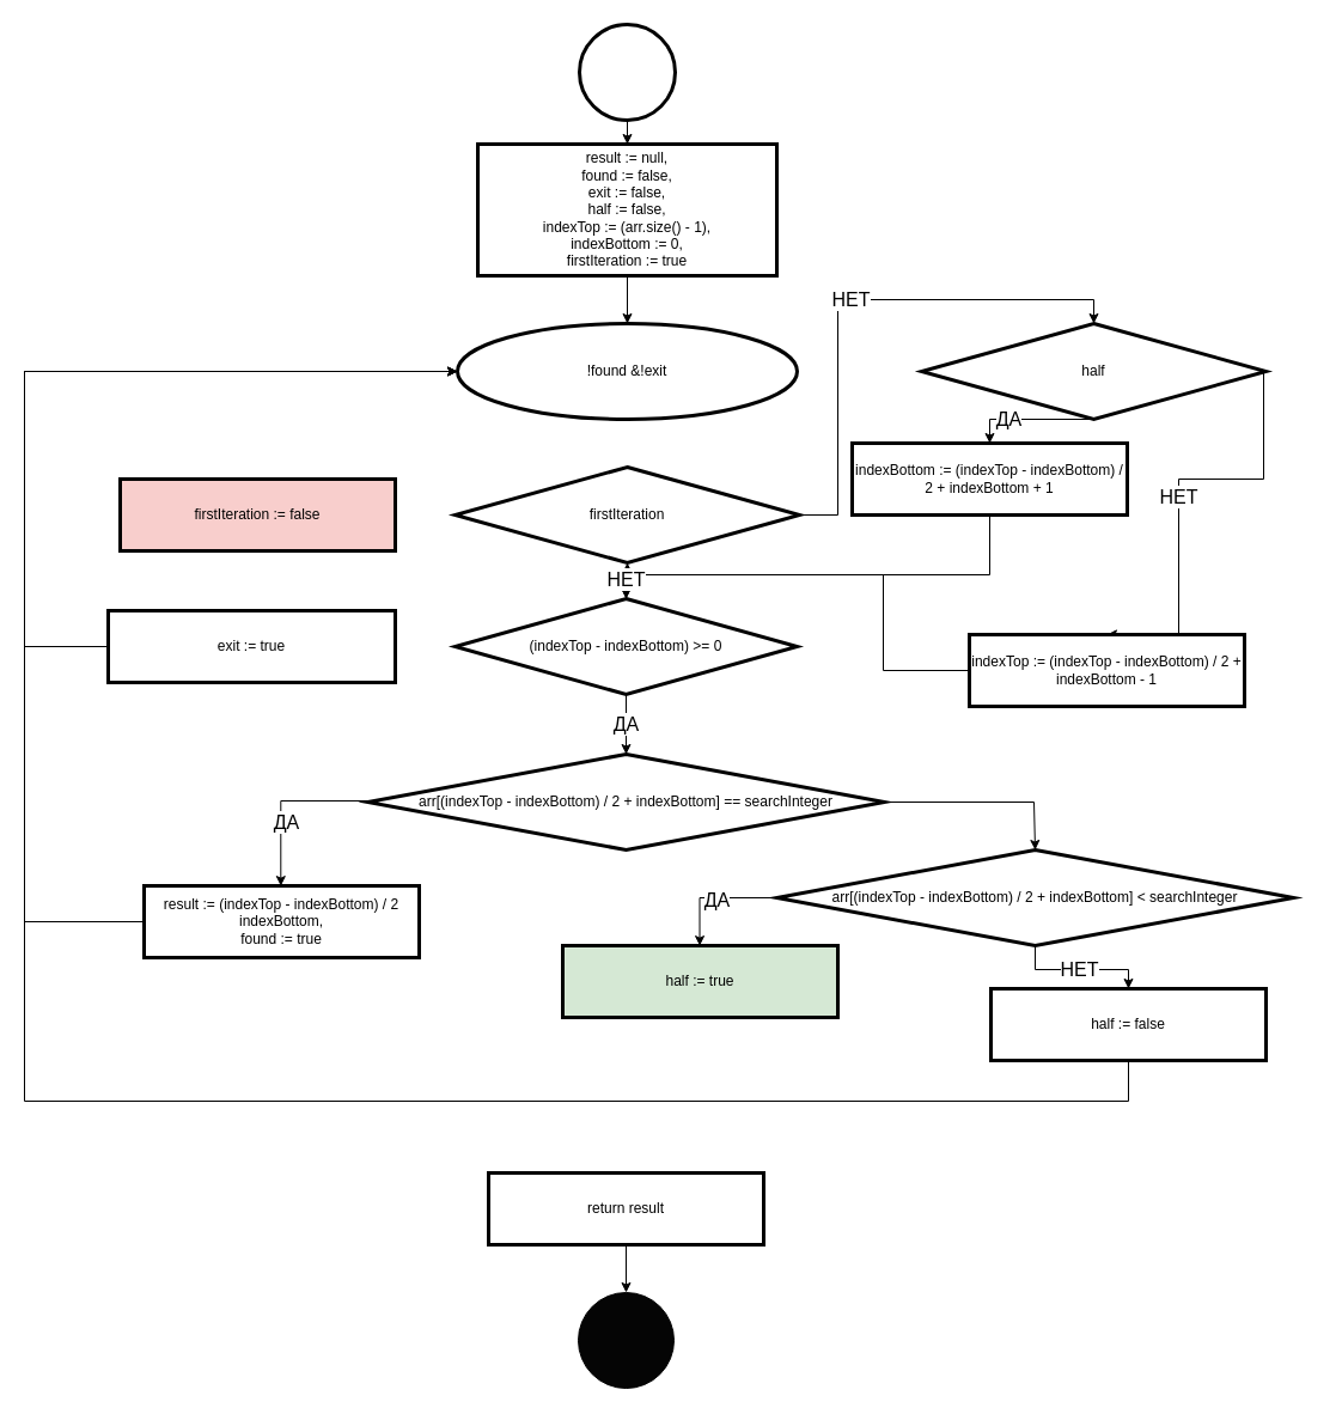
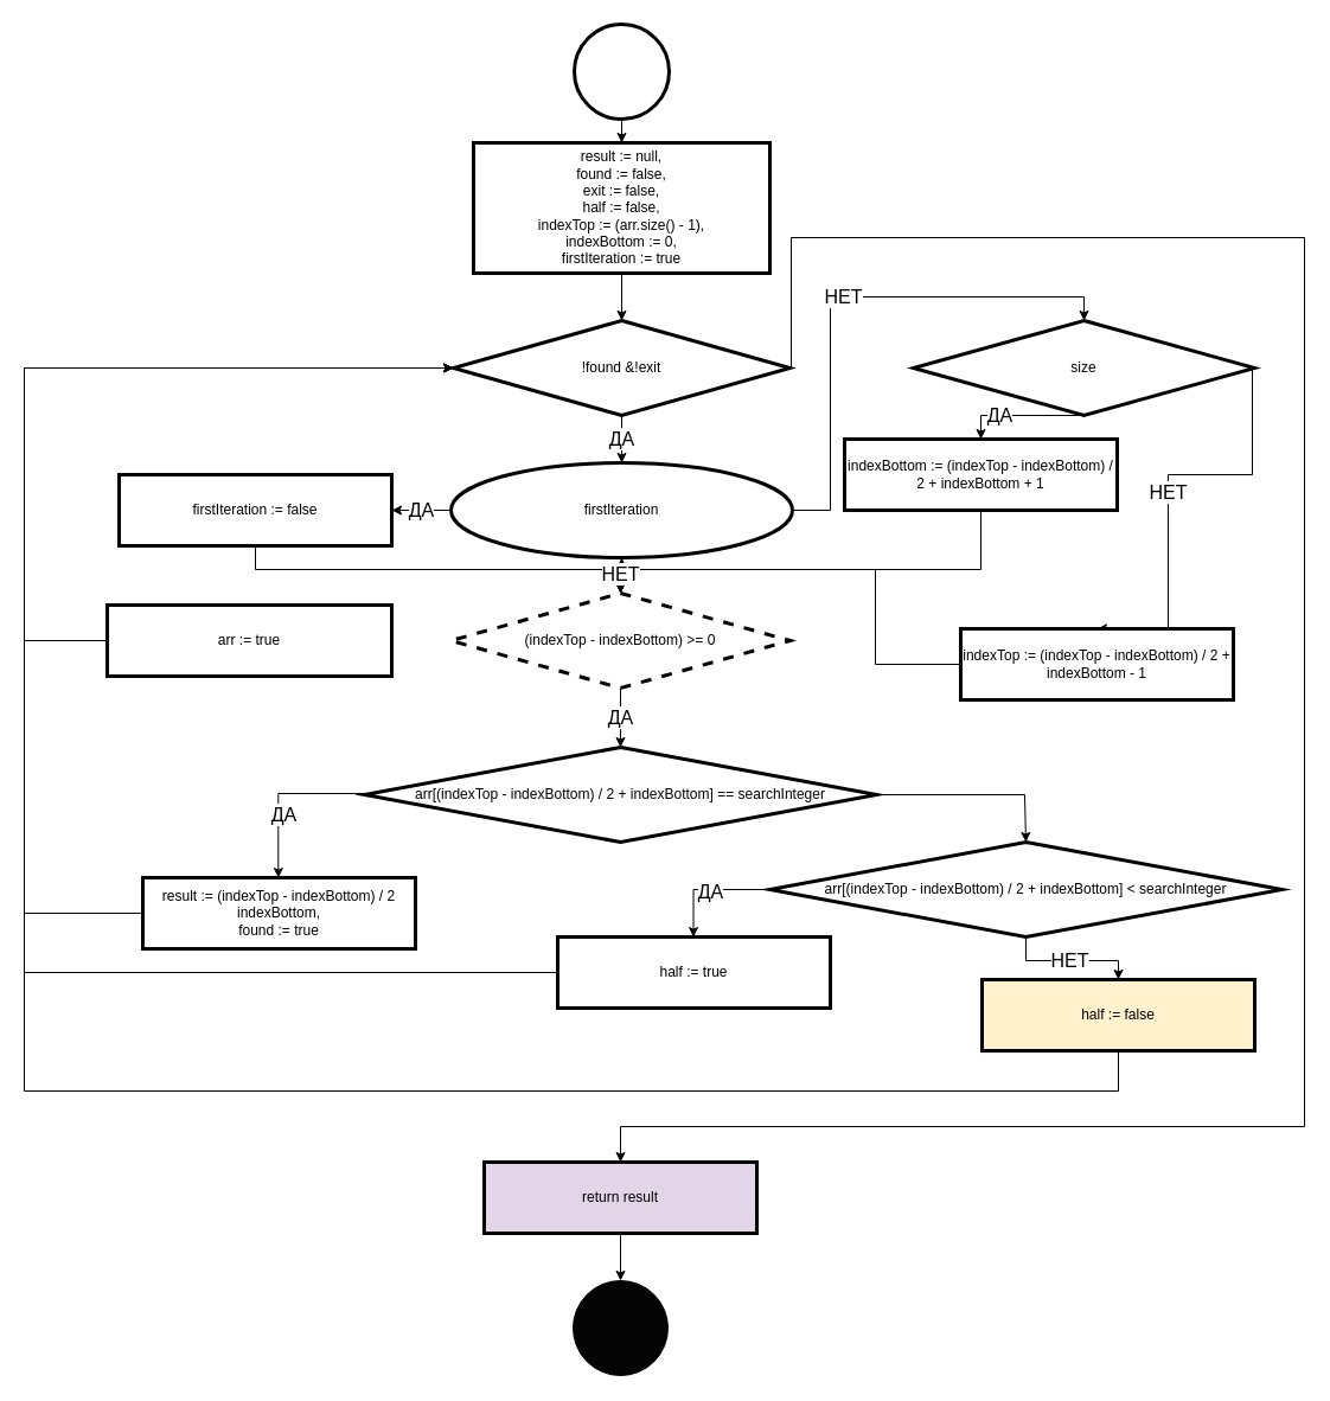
- <mxCell id="9" value="!found &amp;amp;!exit" style="ellipse;whiteSpace=wrap;html=1;fillColor=#FFFFFF;fontColor=#000000;strokeWidth=3;" parent="1" vertex="1"><mxGeometry x="382" y="270" width="284" height="80" as="geometry" /></mxCell>
+ <mxCell id="9" value="!found &amp;amp;!exit" style="rhombus;whiteSpace=wrap;html=1;fillColor=#FFFFFF;fontColor=#000000;strokeWidth=3;" parent="1" vertex="1"><mxGeometry x="382" y="270" width="284" height="80" as="geometry" /></mxCell>
- <mxCell id="18" value="half&lt;br&gt;" style="rhombus;whiteSpace=wrap;html=1;fillColor=#FFFFFF;fontColor=#000000;strokeWidth=3;" parent="1" vertex="1"><mxGeometry x="770" y="270" width="288" height="80" as="geometry" /></mxCell>
+ <mxCell id="18" value="size&lt;br&gt;" style="rhombus;whiteSpace=wrap;html=1;fillColor=#FFFFFF;fontColor=#000000;strokeWidth=3;" parent="1" vertex="1"><mxGeometry x="770" y="270" width="288" height="80" as="geometry" /></mxCell>
+ <mxCell id="7" value="&lt;font style=&quot;font-size: 16px&quot;&gt;ДА&lt;/font&gt;" style="edgeStyle=orthogonalEdgeStyle;rounded=0;orthogonalLoop=1;jettySize=auto;html=1;entryX=0.5;entryY=0;entryDx=0;entryDy=0;fontColor=#000000;" parent="1" source="9" target="12" edge="1"><mxGeometry relative="1" as="geometry" /></mxCell>
- <mxCell id="14" value="firstIteration := false" style="rounded=0;whiteSpace=wrap;html=1;fillColor=#f8cecc;fontColor=#000000;strokeWidth=3;" parent="1" vertex="1"><mxGeometry x="100" y="400" width="230" height="60" as="geometry" /></mxCell>
+ <mxCell id="14" value="firstIteration := false" style="rounded=0;whiteSpace=wrap;html=1;fillColor=#FFFFFF;fontColor=#000000;strokeWidth=3;" parent="1" vertex="1"><mxGeometry x="100" y="400" width="230" height="60" as="geometry" /></mxCell>
+ <mxCell id="10" value="&lt;font style=&quot;font-size: 16px&quot;&gt;ДА&lt;/font&gt;" style="edgeStyle=orthogonalEdgeStyle;rounded=0;orthogonalLoop=1;jettySize=auto;html=1;entryX=1;entryY=0.5;entryDx=0;entryDy=0;fontColor=#000000;" parent="1" source="12" target="14" edge="1"><mxGeometry relative="1" as="geometry" /></mxCell>
- <mxCell id="12" value="firstIteration" style="rhombus;whiteSpace=wrap;html=1;fillColor=#FFFFFF;fontColor=#000000;strokeWidth=3;" parent="1" vertex="1"><mxGeometry x="380" y="390" width="288" height="80" as="geometry" /></mxCell>
+ <mxCell id="12" value="firstIteration" style="ellipse;whiteSpace=wrap;html=1;fillColor=#FFFFFF;fontColor=#000000;strokeWidth=3;" parent="1" vertex="1"><mxGeometry x="380" y="390" width="288" height="80" as="geometry" /></mxCell>
+ <mxCell id="13" style="edgeStyle=orthogonalEdgeStyle;rounded=0;orthogonalLoop=1;jettySize=auto;html=1;fontColor=#000000;entryX=0.5;entryY=0;entryDx=0;entryDy=0;" parent="1" source="14" target="25" edge="1"><mxGeometry relative="1" as="geometry"><Array as="points"><mxPoint x="215" y="480" /><mxPoint x="523" y="480" /></Array></mxGeometry></mxCell>
- <mxCell id="27" value="exit := true" style="rounded=0;whiteSpace=wrap;html=1;fillColor=#FFFFFF;fontColor=#000000;strokeWidth=3;" parent="1" vertex="1"><mxGeometry x="90" y="510" width="240" height="60" as="geometry" /></mxCell>
+ <mxCell id="27" value="arr := true" style="rounded=0;whiteSpace=wrap;html=1;fillColor=#FFFFFF;fontColor=#000000;strokeWidth=3;" parent="1" vertex="1"><mxGeometry x="90" y="510" width="240" height="60" as="geometry" /></mxCell>
- <mxCell id="25" value="(indexTop - indexBottom) &amp;gt;= 0" style="rhombus;whiteSpace=wrap;html=1;fillColor=#FFFFFF;fontColor=#000000;strokeWidth=3;" parent="1" vertex="1"><mxGeometry x="380" y="500" width="286" height="80" as="geometry" /></mxCell>
+ <mxCell id="25" value="(indexTop - indexBottom) &amp;gt;= 0" style="rhombus;whiteSpace=wrap;html=1;fillColor=#FFFFFF;fontColor=#000000;strokeWidth=3;dashed=1;" parent="1" vertex="1"><mxGeometry x="380" y="500" width="286" height="80" as="geometry" /></mxCell>
+ <mxCell id="8" style="edgeStyle=orthogonalEdgeStyle;rounded=0;orthogonalLoop=1;jettySize=auto;html=1;exitX=1;exitY=0.5;exitDx=0;exitDy=0;entryX=0.5;entryY=0;entryDx=0;entryDy=0;fontColor=#000000;" parent="1" source="9" target="43" edge="1"><mxGeometry relative="1" as="geometry"><Array as="points"><mxPoint x="667" y="200" /><mxPoint x="1100" y="200" /><mxPoint x="1100" y="950" /><mxPoint x="523" y="950" /></Array></mxGeometry></mxCell>
+ <mxCell id="38" style="edgeStyle=orthogonalEdgeStyle;rounded=0;orthogonalLoop=1;jettySize=auto;html=1;entryX=0;entryY=0.5;entryDx=0;entryDy=0;fontColor=#000000;" parent="1" source="39" target="9" edge="1"><mxGeometry relative="1" as="geometry"><Array as="points"><mxPoint x="20" y="820" /><mxPoint x="20" y="310" /></Array></mxGeometry></mxCell>
- <mxCell id="39" value="half := true" style="rounded=0;whiteSpace=wrap;html=1;fillColor=#d5e8d4;fontColor=#000000;strokeWidth=3;" parent="1" vertex="1"><mxGeometry x="470" y="790" width="230" height="60" as="geometry" /></mxCell>
+ <mxCell id="39" value="half := true" style="rounded=0;whiteSpace=wrap;html=1;fillColor=#FFFFFF;fontColor=#000000;strokeWidth=3;" parent="1" vertex="1"><mxGeometry x="470" y="790" width="230" height="60" as="geometry" /></mxCell>
- <mxCell id="40" style="edgeStyle=orthogonalEdgeStyle;rounded=0;orthogonalLoop=1;jettySize=auto;html=1;fontColor=#000000;entryX=0;entryY=0.5;entryDx=0;entryDy=0;" parent="1" source="41" edge="1" target="9"><mxGeometry relative="1" as="geometry"><mxPoint x="380" y="310" as="targetPoint" /><Array as="points"><mxPoint x="943" y="920" /><mxPoint x="20" y="920" /><mxPoint x="20" y="310" /></Array></mxGeometry></mxCell>
+ <mxCell id="40" style="edgeStyle=orthogonalEdgeStyle;rounded=0;orthogonalLoop=1;jettySize=auto;html=1;fontColor=#000000;entryX=0;entryY=0.5;entryDx=0;entryDy=0;endArrow=none;" parent="1" source="41" edge="1" target="9"><mxGeometry relative="1" as="geometry"><mxPoint x="380" y="310" as="targetPoint" /><Array as="points"><mxPoint x="943" y="920" /><mxPoint x="20" y="920" /><mxPoint x="20" y="310" /></Array></mxGeometry></mxCell>
- <mxCell id="41" value="half := false" style="rounded=0;whiteSpace=wrap;html=1;fillColor=#FFFFFF;fontColor=#000000;strokeWidth=3;" parent="1" vertex="1"><mxGeometry x="828" y="826" width="230" height="60" as="geometry" /></mxCell>
+ <mxCell id="41" value="half := false" style="rounded=0;whiteSpace=wrap;html=1;fillColor=#fff2cc;fontColor=#000000;strokeWidth=3;" parent="1" vertex="1"><mxGeometry x="828" y="826" width="230" height="60" as="geometry" /></mxCell>
- <mxCell id="43" value="return result" style="rounded=0;whiteSpace=wrap;html=1;fillColor=#FFFFFF;fontColor=#000000;strokeWidth=3;" parent="1" vertex="1"><mxGeometry x="408" y="980" width="230" height="60" as="geometry" /></mxCell>
+ <mxCell id="43" value="return result" style="rounded=0;whiteSpace=wrap;html=1;fillColor=#e1d5e7;fontColor=#000000;strokeWidth=3;" parent="1" vertex="1"><mxGeometry x="408" y="980" width="230" height="60" as="geometry" /></mxCell>
